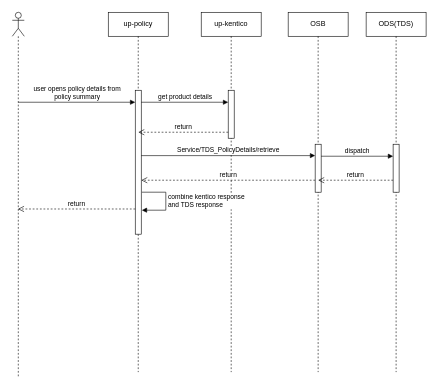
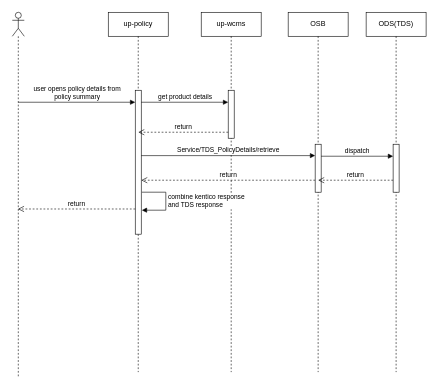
- <mxCell id="5" value="up-kentico" style="shape=umlLifeline;perimeter=lifelinePerimeter;whiteSpace=wrap;html=1;container=1;dropTarget=0;collapsible=0;recursiveResize=0;outlineConnect=0;portConstraint=eastwest;newEdgeStyle={&quot;curved&quot;:0,&quot;rounded&quot;:0};" parent="1" vertex="1"><mxGeometry x="335" y="20" width="100" height="600" as="geometry" /></mxCell>
+ <mxCell id="5" value="up-wcms" style="shape=umlLifeline;perimeter=lifelinePerimeter;whiteSpace=wrap;html=1;container=1;dropTarget=0;collapsible=0;recursiveResize=0;outlineConnect=0;portConstraint=eastwest;newEdgeStyle={&quot;curved&quot;:0,&quot;rounded&quot;:0};" parent="1" vertex="1"><mxGeometry x="335" y="20" width="100" height="600" as="geometry" /></mxCell>
